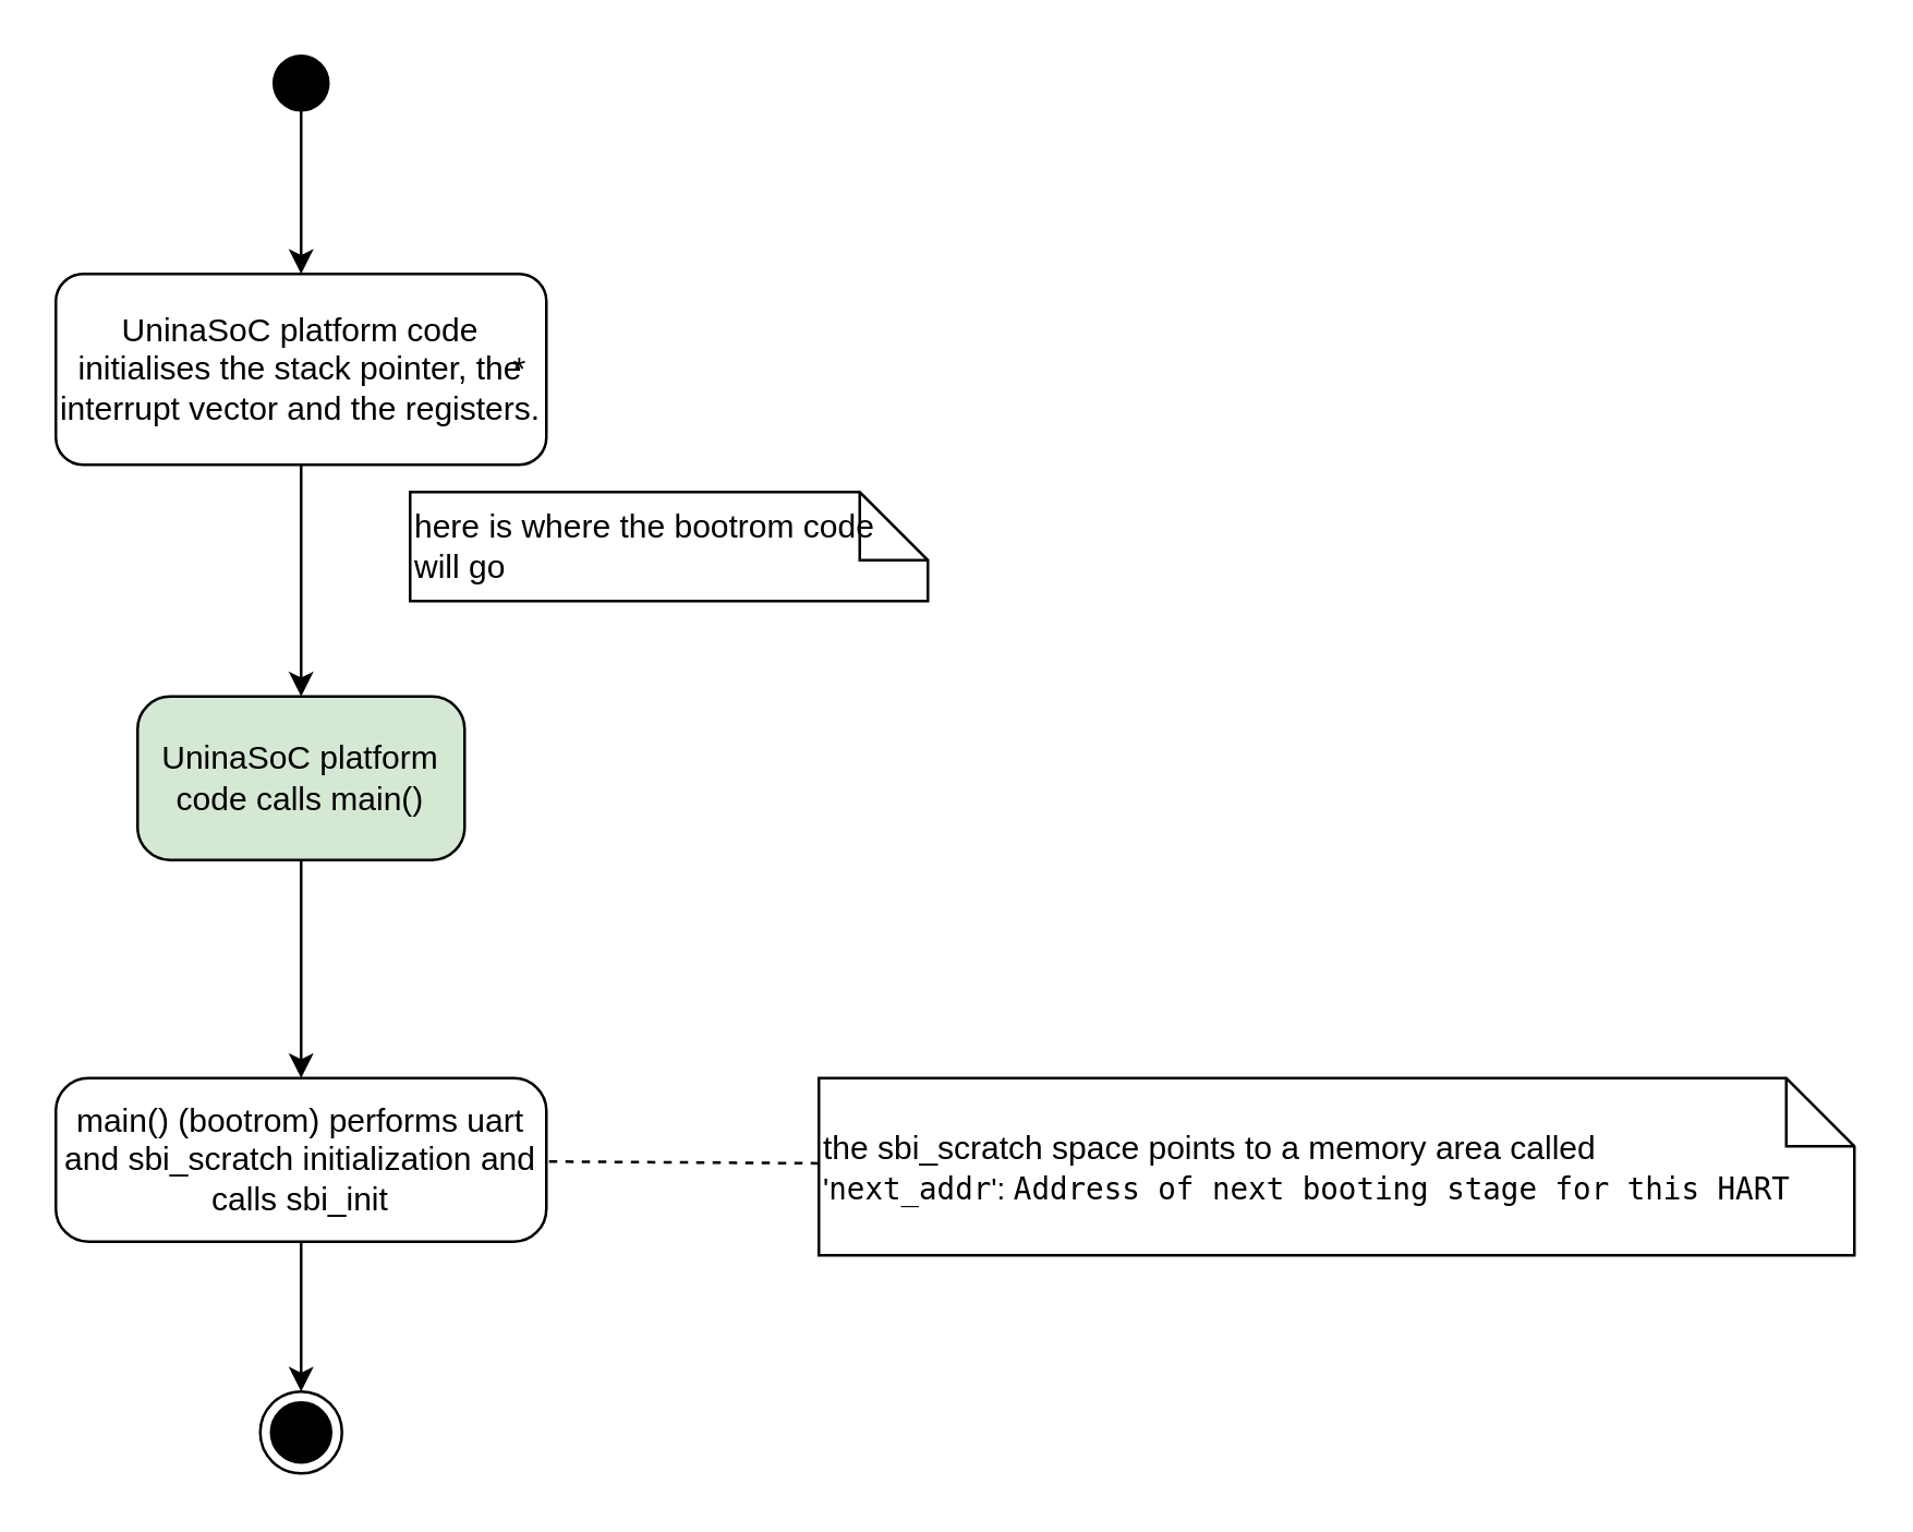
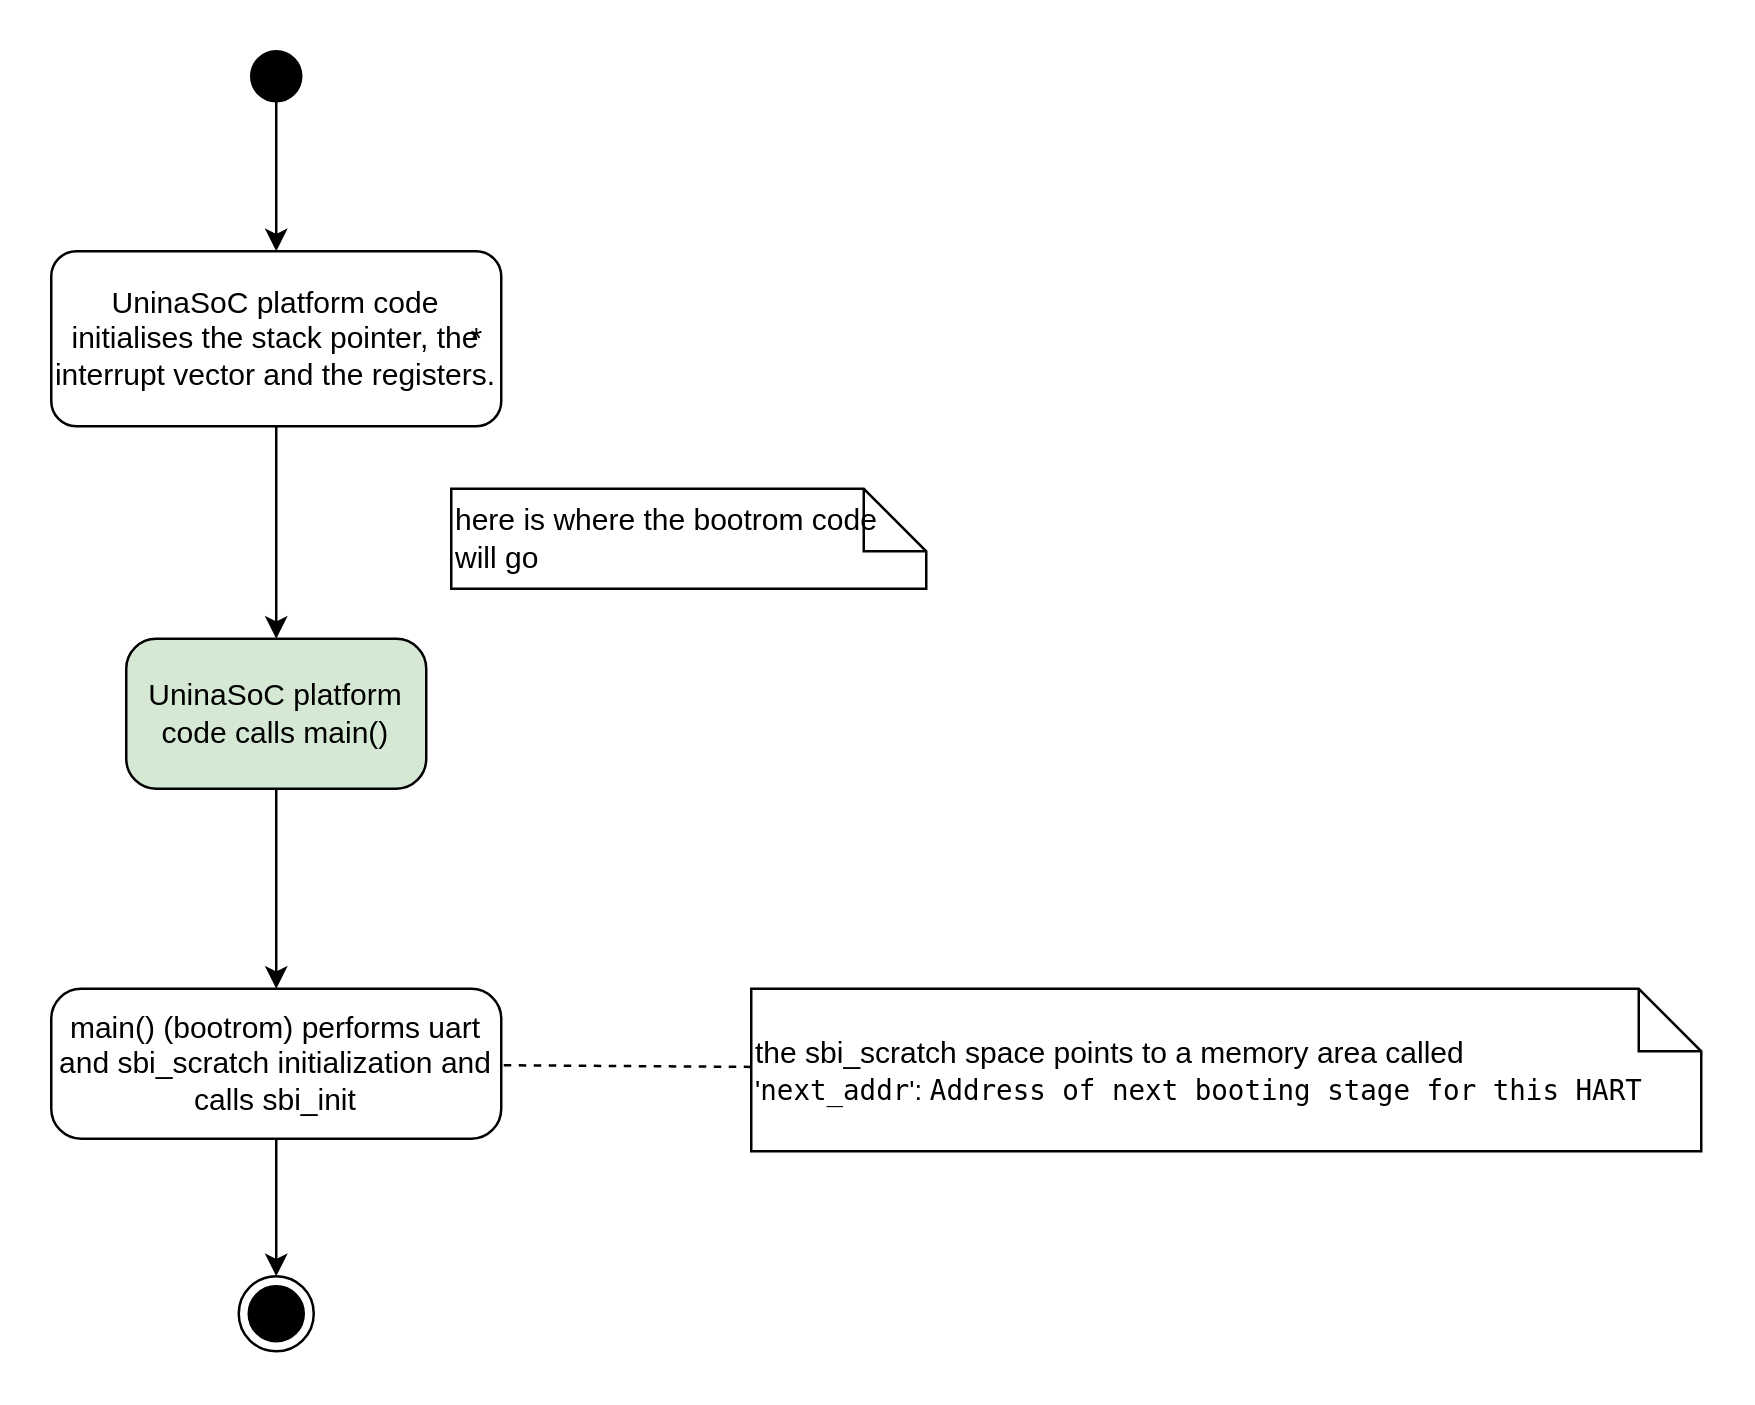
- <mxCell id="9" value="here is where the bootrom code will go" style="shape=note2;boundedLbl=1;whiteSpace=wrap;html=1;size=25;verticalAlign=middle;align=left;" vertex="1" parent="1"><mxGeometry x="150" y="180" width="190" height="40" as="geometry" /></mxCell>
+ <mxCell id="9" value="here is where the bootrom code will go" style="shape=note2;boundedLbl=1;whiteSpace=wrap;html=1;size=25;verticalAlign=middle;align=left;" vertex="1" parent="1"><mxGeometry x="180" y="195" width="190" height="40" as="geometry" /></mxCell>
